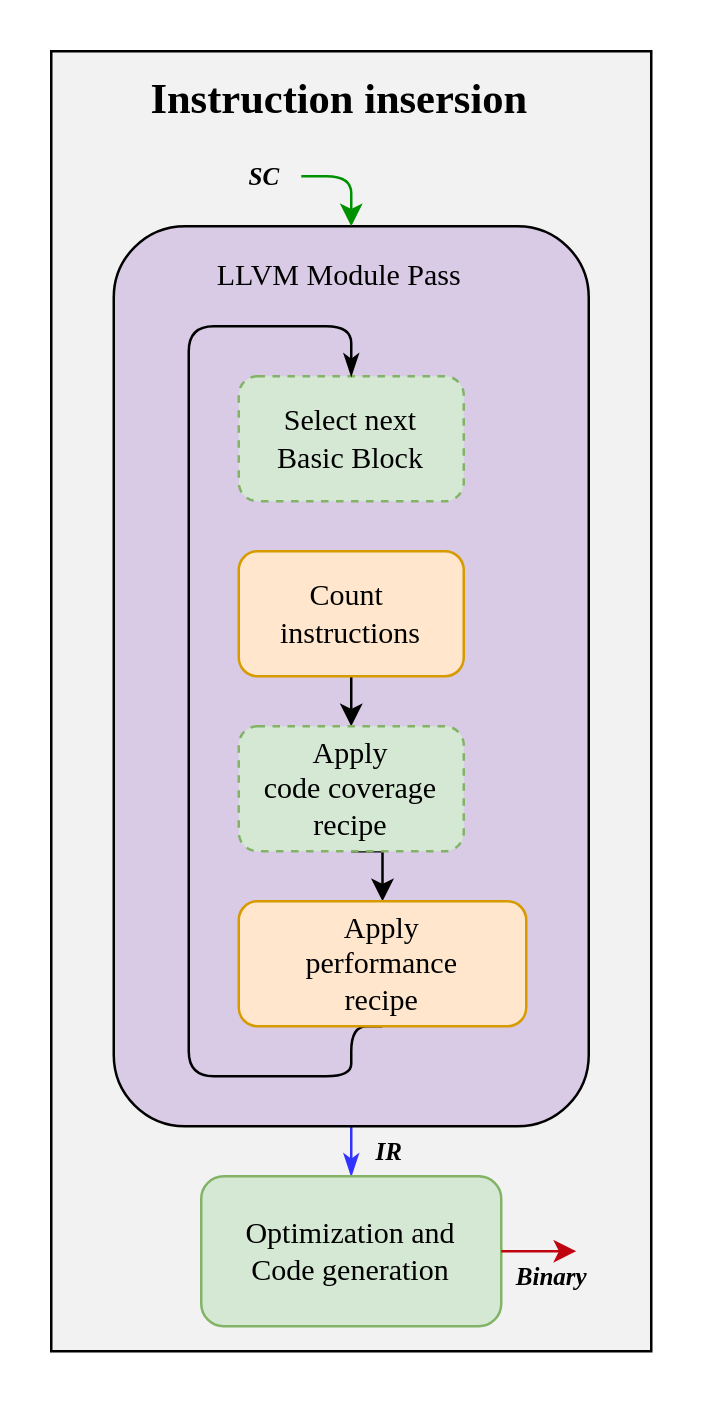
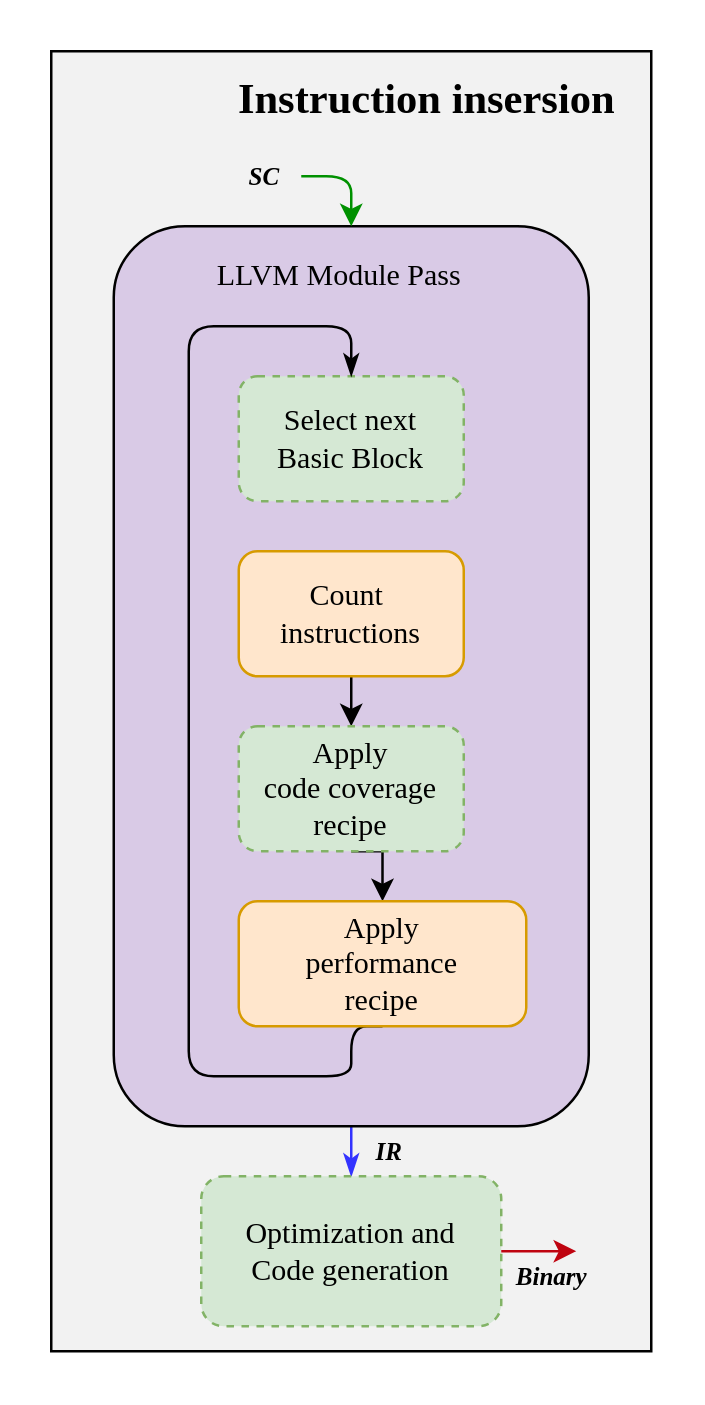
- <mxCell id="3" value="&lt;b&gt;&lt;font style=&quot;font-size: 17px&quot;&gt;Instruction insersion&lt;/font&gt;&lt;/b&gt;" style="text;html=1;align=center;verticalAlign=middle;resizable=0;points=[];autosize=1;strokeColor=none;fontFamily=Georgia;" vertex="1" parent="1"><mxGeometry x="50" y="30" width="170" height="20" as="geometry" /></mxCell>
+ <mxCell id="3" value="&lt;b&gt;&lt;font style=&quot;font-size: 17px&quot;&gt;Instruction insersion&lt;/font&gt;&lt;/b&gt;" style="text;html=1;align=center;verticalAlign=middle;resizable=0;points=[];autosize=1;strokeColor=none;fontFamily=Georgia;" vertex="1" parent="1"><mxGeometry x="85" y="30" width="170" height="20" as="geometry" /></mxCell>
- <mxCell id="14" value="Optimization and&lt;br&gt;Code generation" style="rounded=1;whiteSpace=wrap;html=1;fontFamily=Georgia;fillColor=#d5e8d4;strokeColor=#82b366;" vertex="1" parent="1"><mxGeometry x="80" y="470" width="120" height="60" as="geometry" /></mxCell>
+ <mxCell id="14" value="Optimization and&lt;br&gt;Code generation" style="rounded=1;whiteSpace=wrap;html=1;fontFamily=Georgia;fillColor=#d5e8d4;strokeColor=#82b366;dashed=1;" vertex="1" parent="1"><mxGeometry x="80" y="470" width="120" height="60" as="geometry" /></mxCell>
